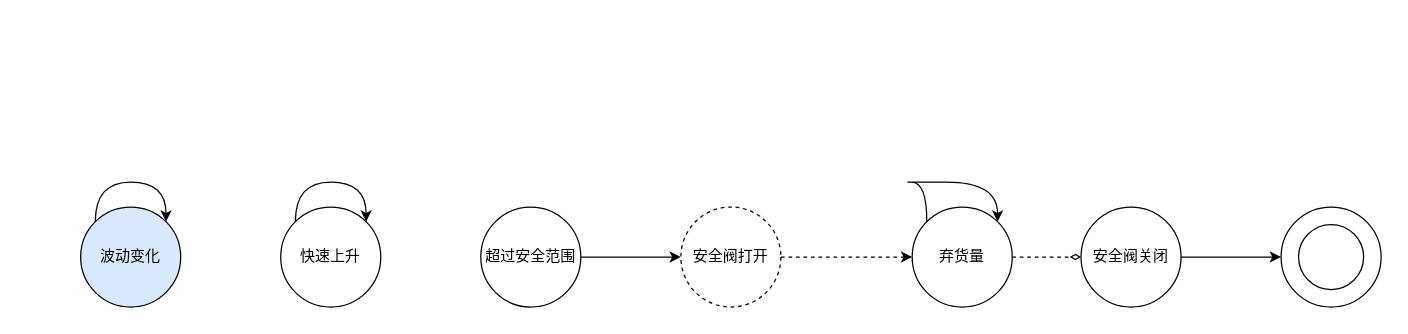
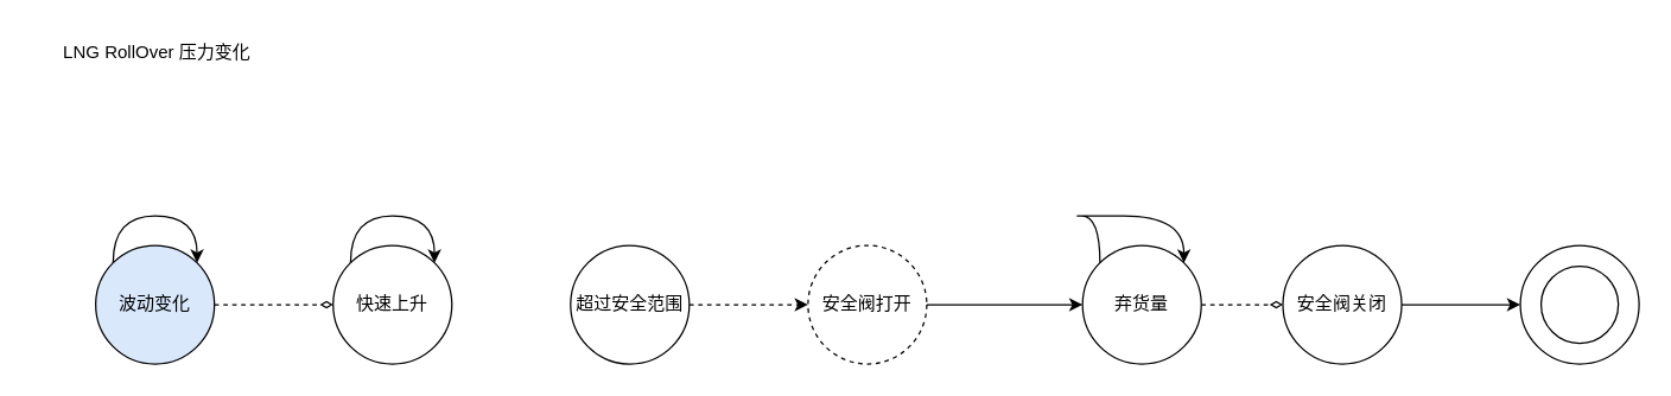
+ <mxCell id="4" value="LNG RollOver 压力变化" style="text;html=1;align=center;verticalAlign=middle;whiteSpace=wrap;rounded=0;" vertex="1" parent="1"><mxGeometry x="20" y="20" width="171" height="30" as="geometry" /></mxCell>
+ <mxCell id="2" value="" style="edgeStyle=orthogonalEdgeStyle;rounded=0;orthogonalLoop=1;jettySize=auto;html=1;endArrow=diamondThin;endFill=0;dashed=1;" edge="1" parent="1" source="3" target="5"><mxGeometry relative="1" as="geometry" /></mxCell>
- <mxCell id="6" value="" style="edgeStyle=orthogonalEdgeStyle;rounded=0;orthogonalLoop=1;jettySize=auto;html=1;" edge="1" parent="1" source="7" target="9"><mxGeometry relative="1" as="geometry" /></mxCell>
+ <mxCell id="6" value="" style="edgeStyle=orthogonalEdgeStyle;rounded=0;orthogonalLoop=1;jettySize=auto;html=1;dashed=1;" edge="1" parent="1" source="7" target="9"><mxGeometry relative="1" as="geometry" /></mxCell>
- <mxCell id="8" value="" style="edgeStyle=orthogonalEdgeStyle;rounded=0;orthogonalLoop=1;jettySize=auto;html=1;dashed=1;" edge="1" parent="1" source="9" target="11"><mxGeometry relative="1" as="geometry" /></mxCell>
+ <mxCell id="8" value="" style="edgeStyle=orthogonalEdgeStyle;rounded=0;orthogonalLoop=1;jettySize=auto;html=1;" edge="1" parent="1" source="9" target="11"><mxGeometry relative="1" as="geometry" /></mxCell>
